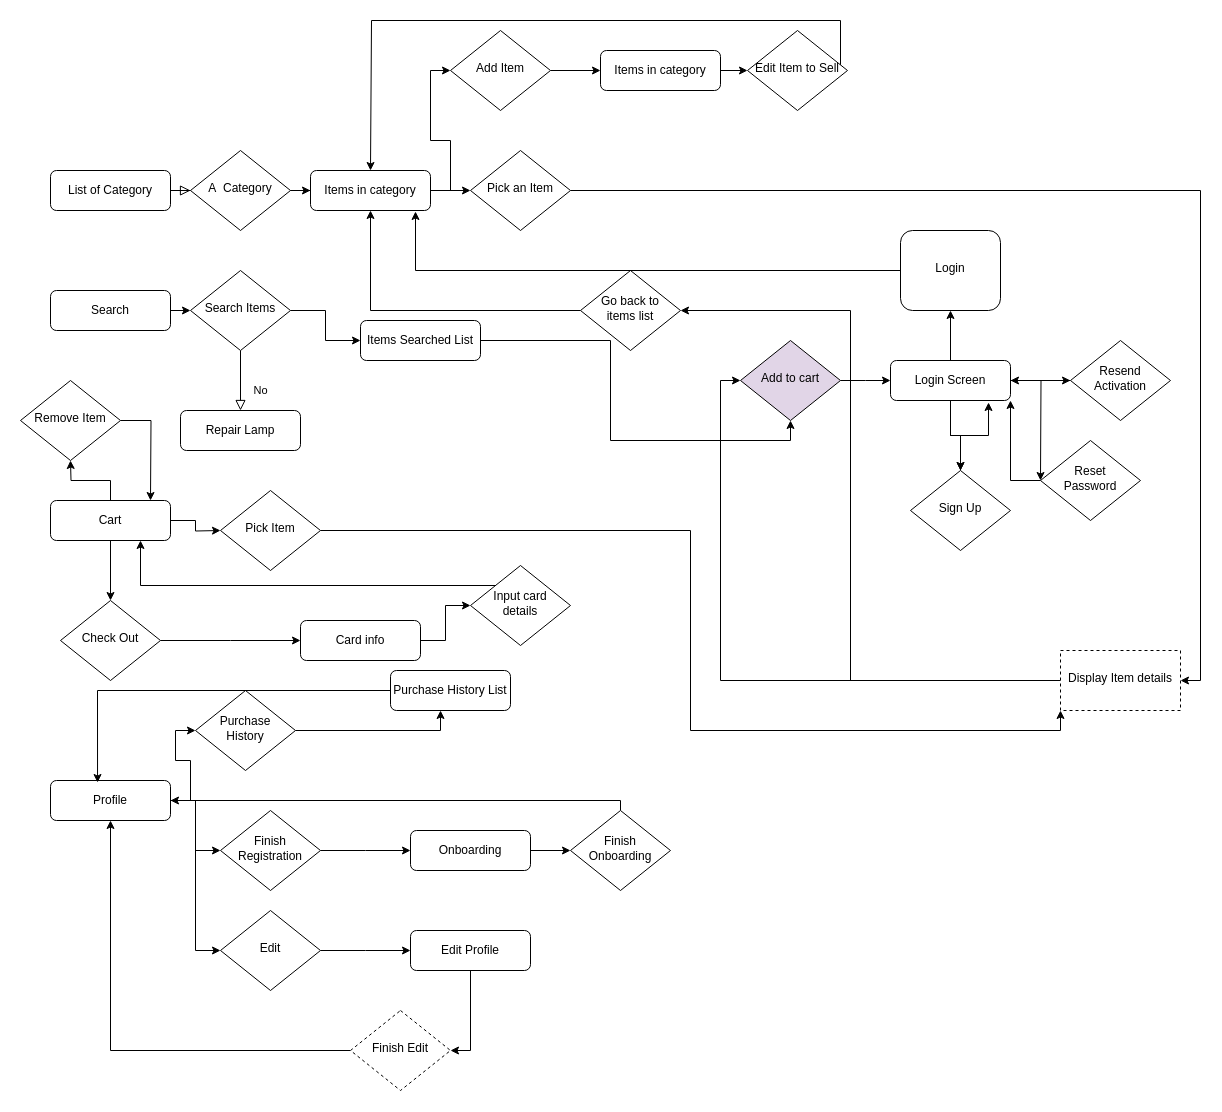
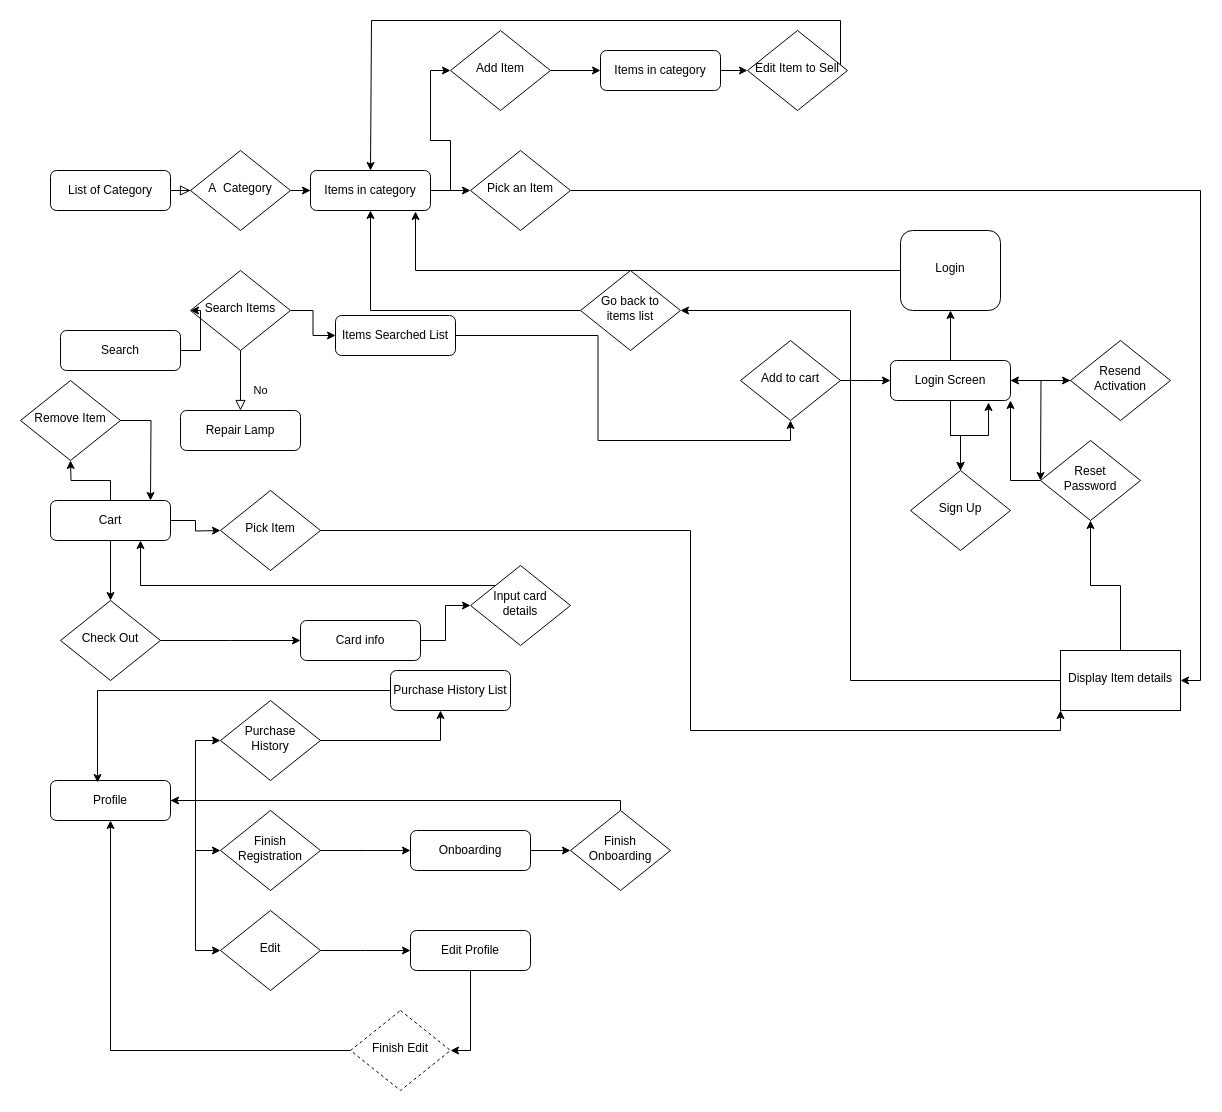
- <mxCell id="31" value="Search" style="rounded=1;whiteSpace=wrap;html=1;fontSize=12;glass=0;strokeWidth=1;shadow=0;" vertex="1" parent="1"><mxGeometry x="50" y="290" width="120" height="40" as="geometry" /></mxCell>
+ <mxCell id="31" value="Search" style="rounded=1;whiteSpace=wrap;html=1;fontSize=12;glass=0;strokeWidth=1;shadow=0;" vertex="1" parent="1"><mxGeometry x="60" y="330" width="120" height="40" as="geometry" /></mxCell>
- <mxCell id="14" value="Items Searched List" style="rounded=1;whiteSpace=wrap;html=1;fontSize=12;glass=0;strokeWidth=1;shadow=0;" parent="1" vertex="1"><mxGeometry x="360" y="320" width="120" height="40" as="geometry" /></mxCell>
+ <mxCell id="14" value="Items Searched List" style="rounded=1;whiteSpace=wrap;html=1;fontSize=12;glass=0;strokeWidth=1;shadow=0;" parent="1" vertex="1"><mxGeometry x="335" y="315" width="120" height="40" as="geometry" /></mxCell>
- <mxCell id="29" value="Add to cart" style="rhombus;whiteSpace=wrap;html=1;shadow=0;fontFamily=Helvetica;fontSize=12;align=center;strokeWidth=1;spacing=6;spacingTop=-4;fillColor=#e1d5e7;" vertex="1" parent="1"><mxGeometry x="740" y="340" width="100" height="80" as="geometry" /></mxCell>
+ <mxCell id="29" value="Add to cart" style="rhombus;whiteSpace=wrap;html=1;shadow=0;fontFamily=Helvetica;fontSize=12;align=center;strokeWidth=1;spacing=6;spacingTop=-4;" vertex="1" parent="1"><mxGeometry x="740" y="340" width="100" height="80" as="geometry" /></mxCell>
- <mxCell id="22" style="edgeStyle=orthogonalEdgeStyle;rounded=0;orthogonalLoop=1;jettySize=auto;html=1;entryX=0;entryY=0.5;entryDx=0;entryDy=0;" edge="1" parent="1" source="23" target="29"><mxGeometry relative="1" as="geometry" /></mxCell>
+ <mxCell id="22" style="edgeStyle=orthogonalEdgeStyle;rounded=0;orthogonalLoop=1;jettySize=auto;html=1;" edge="1" parent="1" source="23" target="45"><mxGeometry relative="1" as="geometry" /></mxCell>
- <mxCell id="23" value="Display Item details" style="whiteSpace=wrap;html=1;shadow=0;strokeWidth=1;spacing=6;spacingTop=-4;dashed=1;" vertex="1" parent="1"><mxGeometry x="1060" y="650" width="120" height="60" as="geometry" /></mxCell>
+ <mxCell id="23" value="Display Item details" style="whiteSpace=wrap;html=1;shadow=0;strokeWidth=1;spacing=6;spacingTop=-4;" vertex="1" parent="1"><mxGeometry x="1060" y="650" width="120" height="60" as="geometry" /></mxCell>
- <mxCell id="59" value="Purchase History" style="rhombus;whiteSpace=wrap;html=1;shadow=0;fontFamily=Helvetica;fontSize=12;align=center;strokeWidth=1;spacing=6;spacingTop=-4;" vertex="1" parent="1"><mxGeometry x="195" y="690" width="100" height="80" as="geometry" /></mxCell>
+ <mxCell id="59" value="Purchase History" style="rhombus;whiteSpace=wrap;html=1;shadow=0;fontFamily=Helvetica;fontSize=12;align=center;strokeWidth=1;spacing=6;spacingTop=-4;" vertex="1" parent="1"><mxGeometry x="220" y="700" width="100" height="80" as="geometry" /></mxCell>
